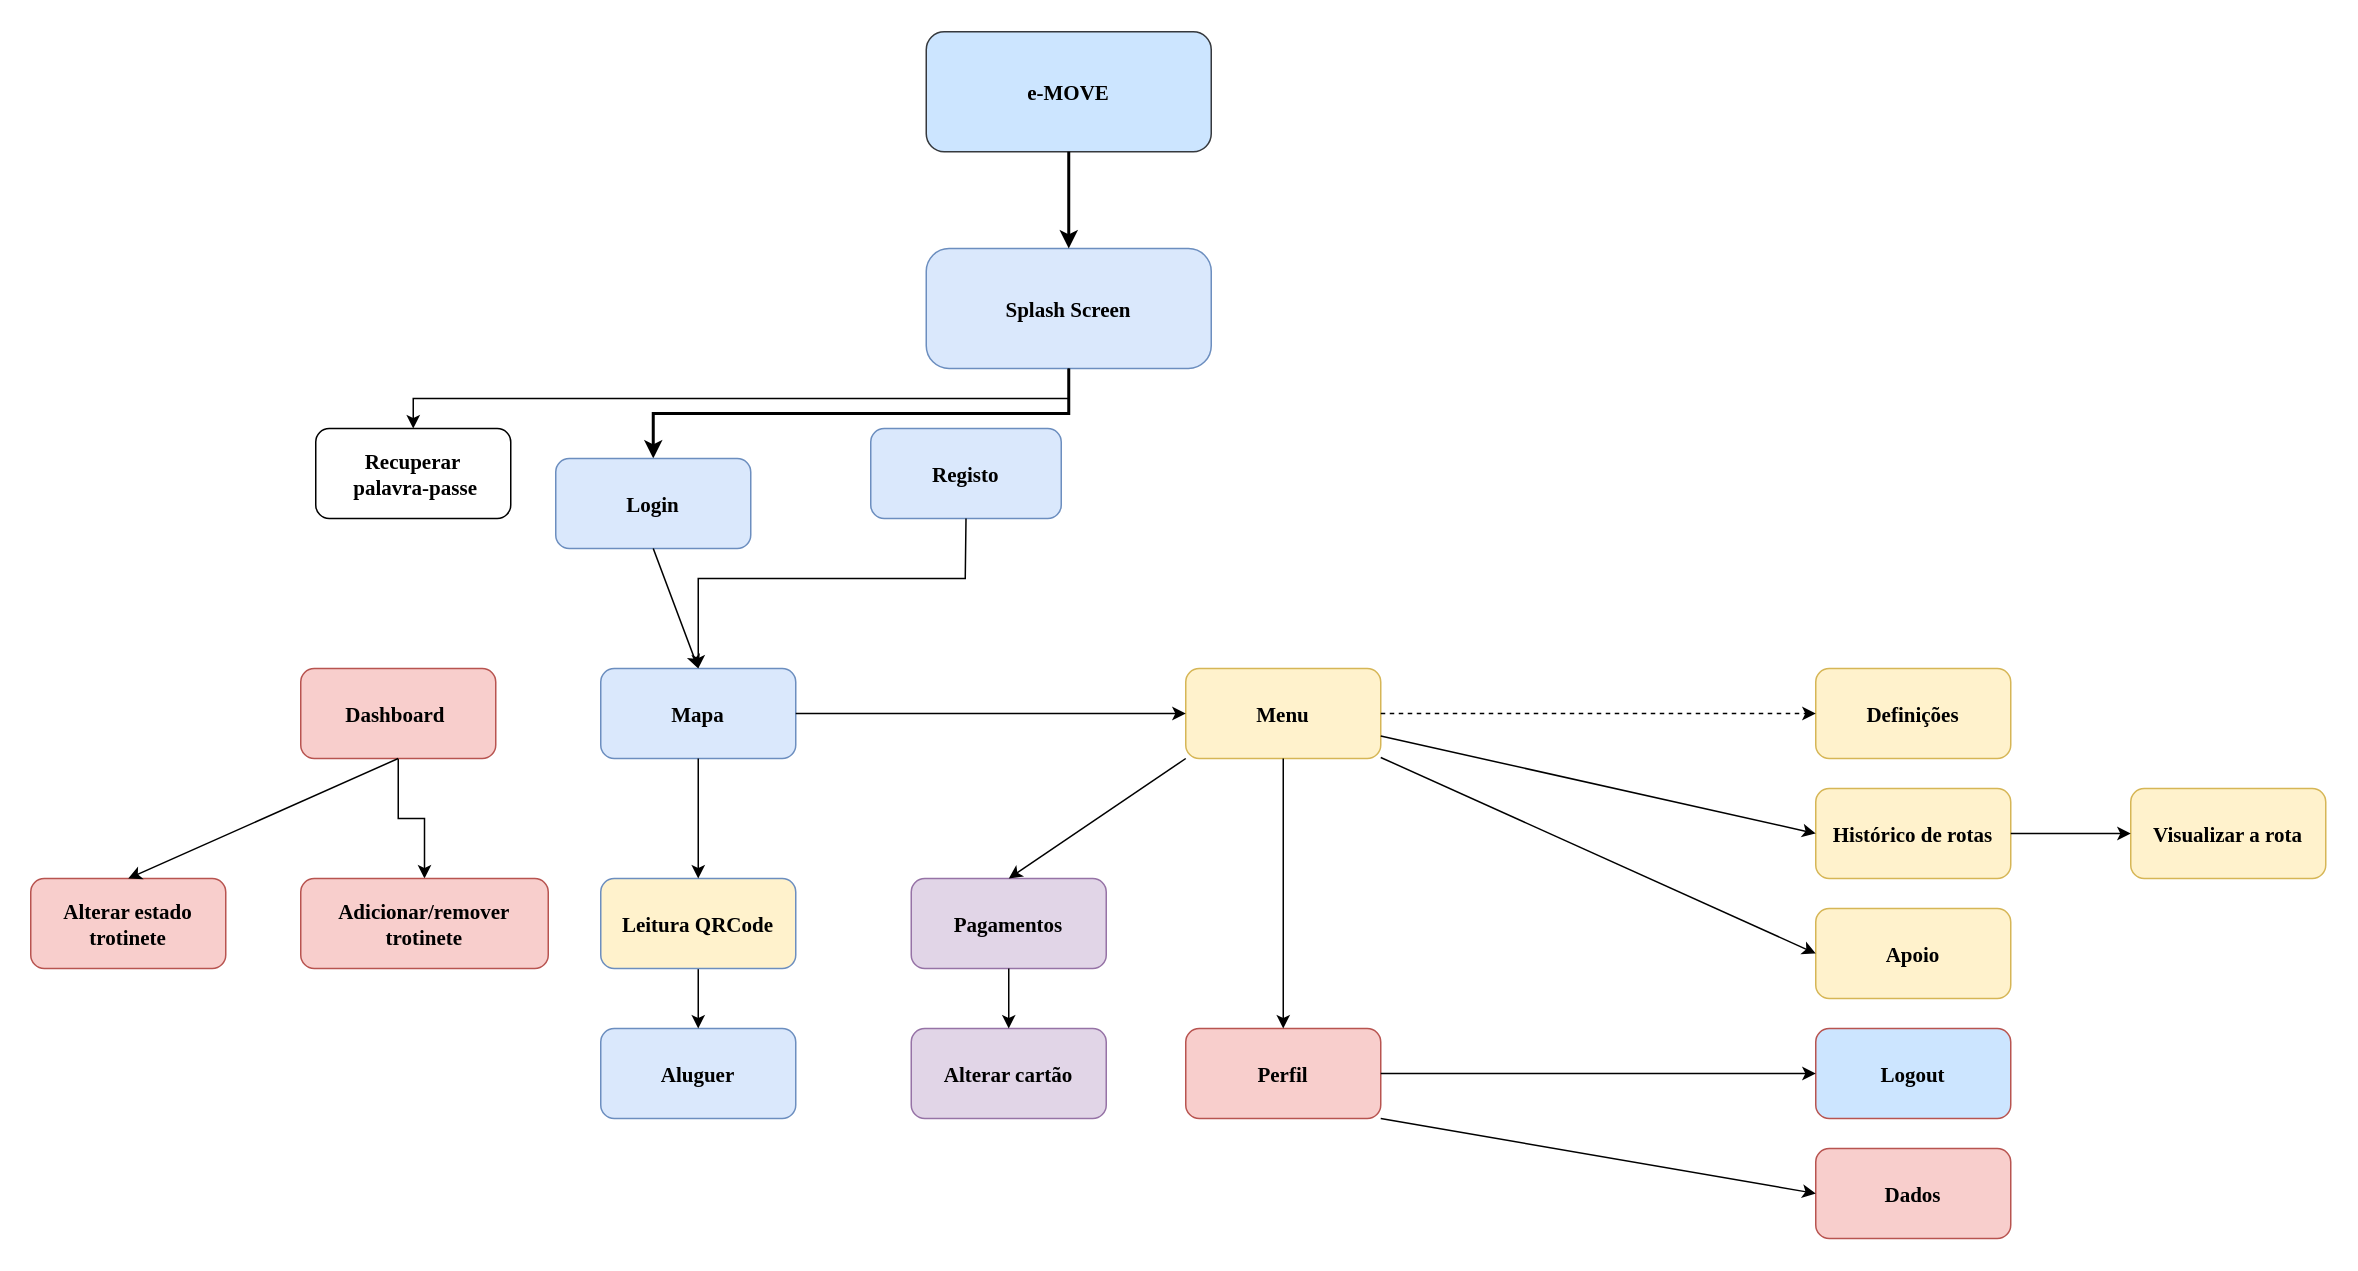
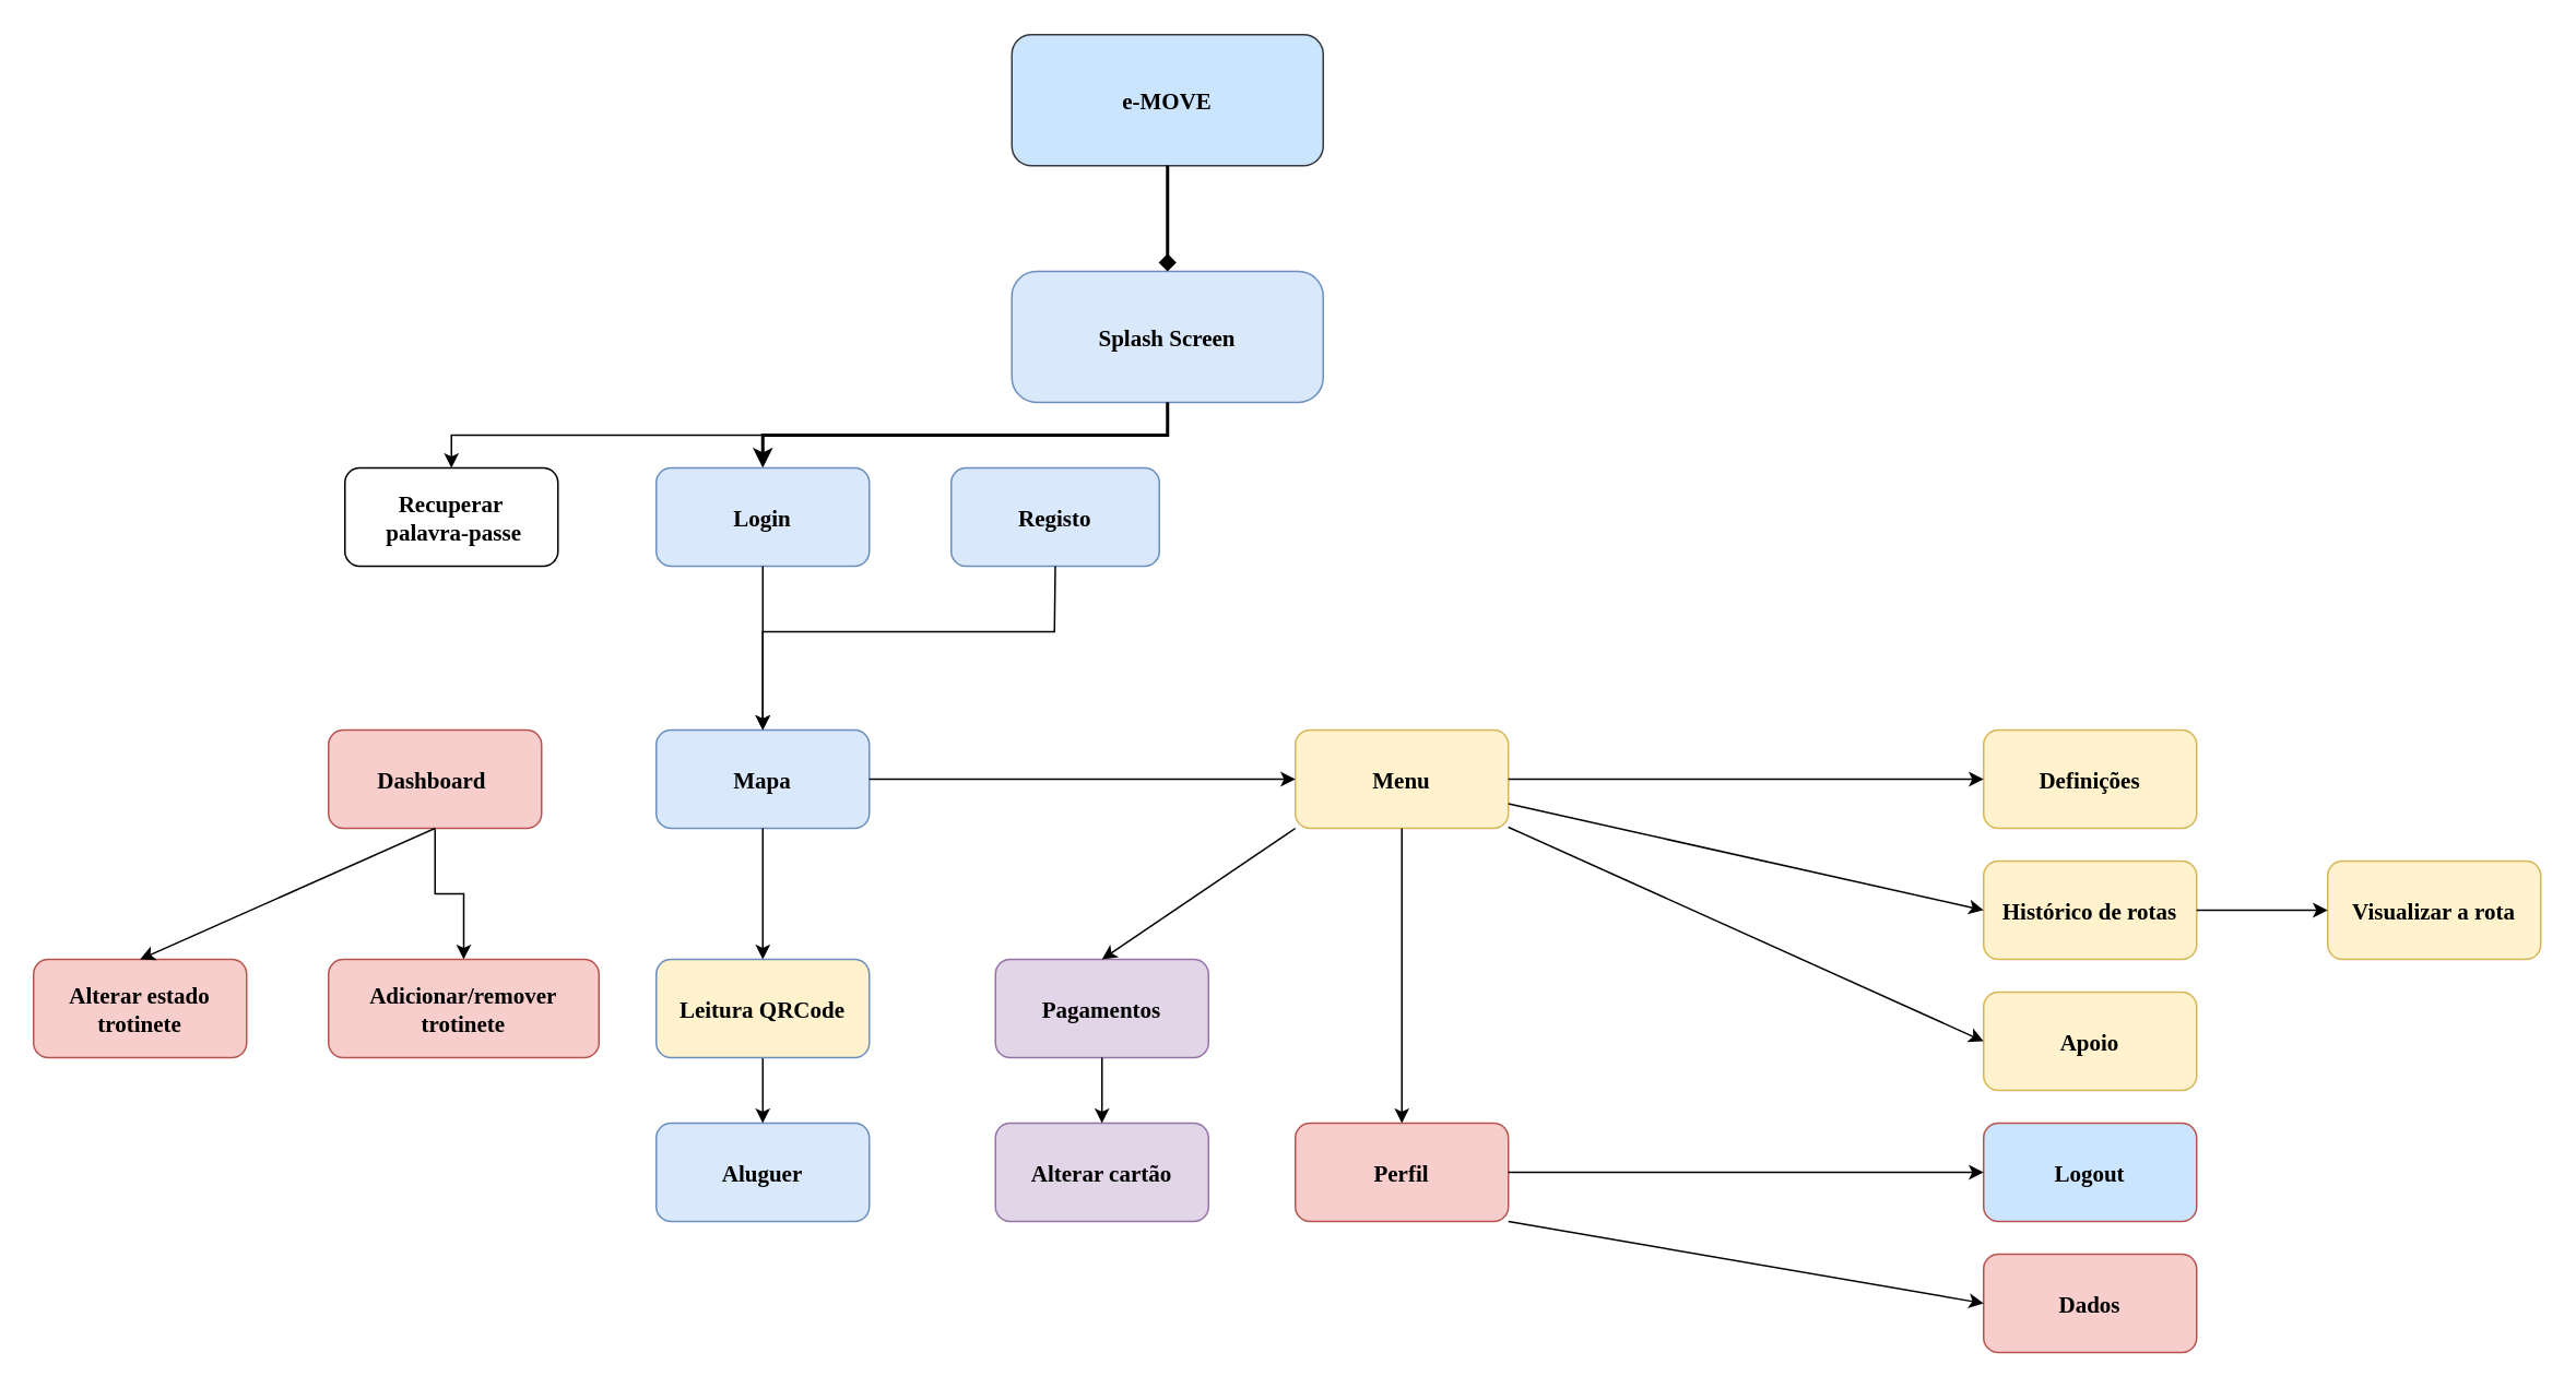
- <mxCell id="4" value="" style="edgeStyle=elbowEdgeStyle;elbow=vertical;strokeWidth=2;rounded=0" parent="1" source="2" target="3" edge="1"><mxGeometry x="-23" y="135.5" width="100" height="100" as="geometry"><mxPoint x="-163" y="70.5" as="sourcePoint" /><mxPoint x="-63" y="-29.5" as="targetPoint" /></mxGeometry></mxCell>
+ <mxCell id="4" value="" style="edgeStyle=elbowEdgeStyle;elbow=vertical;strokeWidth=2;rounded=0;endArrow=diamond;" parent="1" source="2" target="3" edge="1"><mxGeometry x="-23" y="135.5" width="100" height="100" as="geometry"><mxPoint x="-163" y="70.5" as="sourcePoint" /><mxPoint x="-63" y="-29.5" as="targetPoint" /></mxGeometry></mxCell>
- <mxCell id="6" value="Login" style="rounded=1;fillColor=#dae8fc;strokeColor=#6c8ebf;fontStyle=1;fontFamily=Tahoma;fontSize=14" parent="1" vertex="1"><mxGeometry x="370" y="305" width="130" height="60" as="geometry" /></mxCell>
+ <mxCell id="6" value="Login" style="rounded=1;fillColor=#dae8fc;strokeColor=#6c8ebf;fontStyle=1;fontFamily=Tahoma;fontSize=14" parent="1" vertex="1"><mxGeometry x="400" y="285" width="130" height="60" as="geometry" /></mxCell>
- <mxCell id="26" value="" style="endArrow=classic;html=1;rounded=0;exitX=1;exitY=0.5;exitDx=0;exitDy=0;entryX=0;entryY=0.5;entryDx=0;entryDy=0;dashed=1;" parent="1" source="8" target="25" edge="1"><mxGeometry width="50" height="50" relative="1" as="geometry"><mxPoint x="580" y="615" as="sourcePoint" /><mxPoint x="630" y="565" as="targetPoint" /></mxGeometry></mxCell>
+ <mxCell id="26" value="" style="endArrow=classic;html=1;rounded=0;exitX=1;exitY=0.5;exitDx=0;exitDy=0;entryX=0;entryY=0.5;entryDx=0;entryDy=0;" parent="1" source="8" target="25" edge="1"><mxGeometry width="50" height="50" relative="1" as="geometry"><mxPoint x="580" y="615" as="sourcePoint" /><mxPoint x="630" y="565" as="targetPoint" /></mxGeometry></mxCell>
